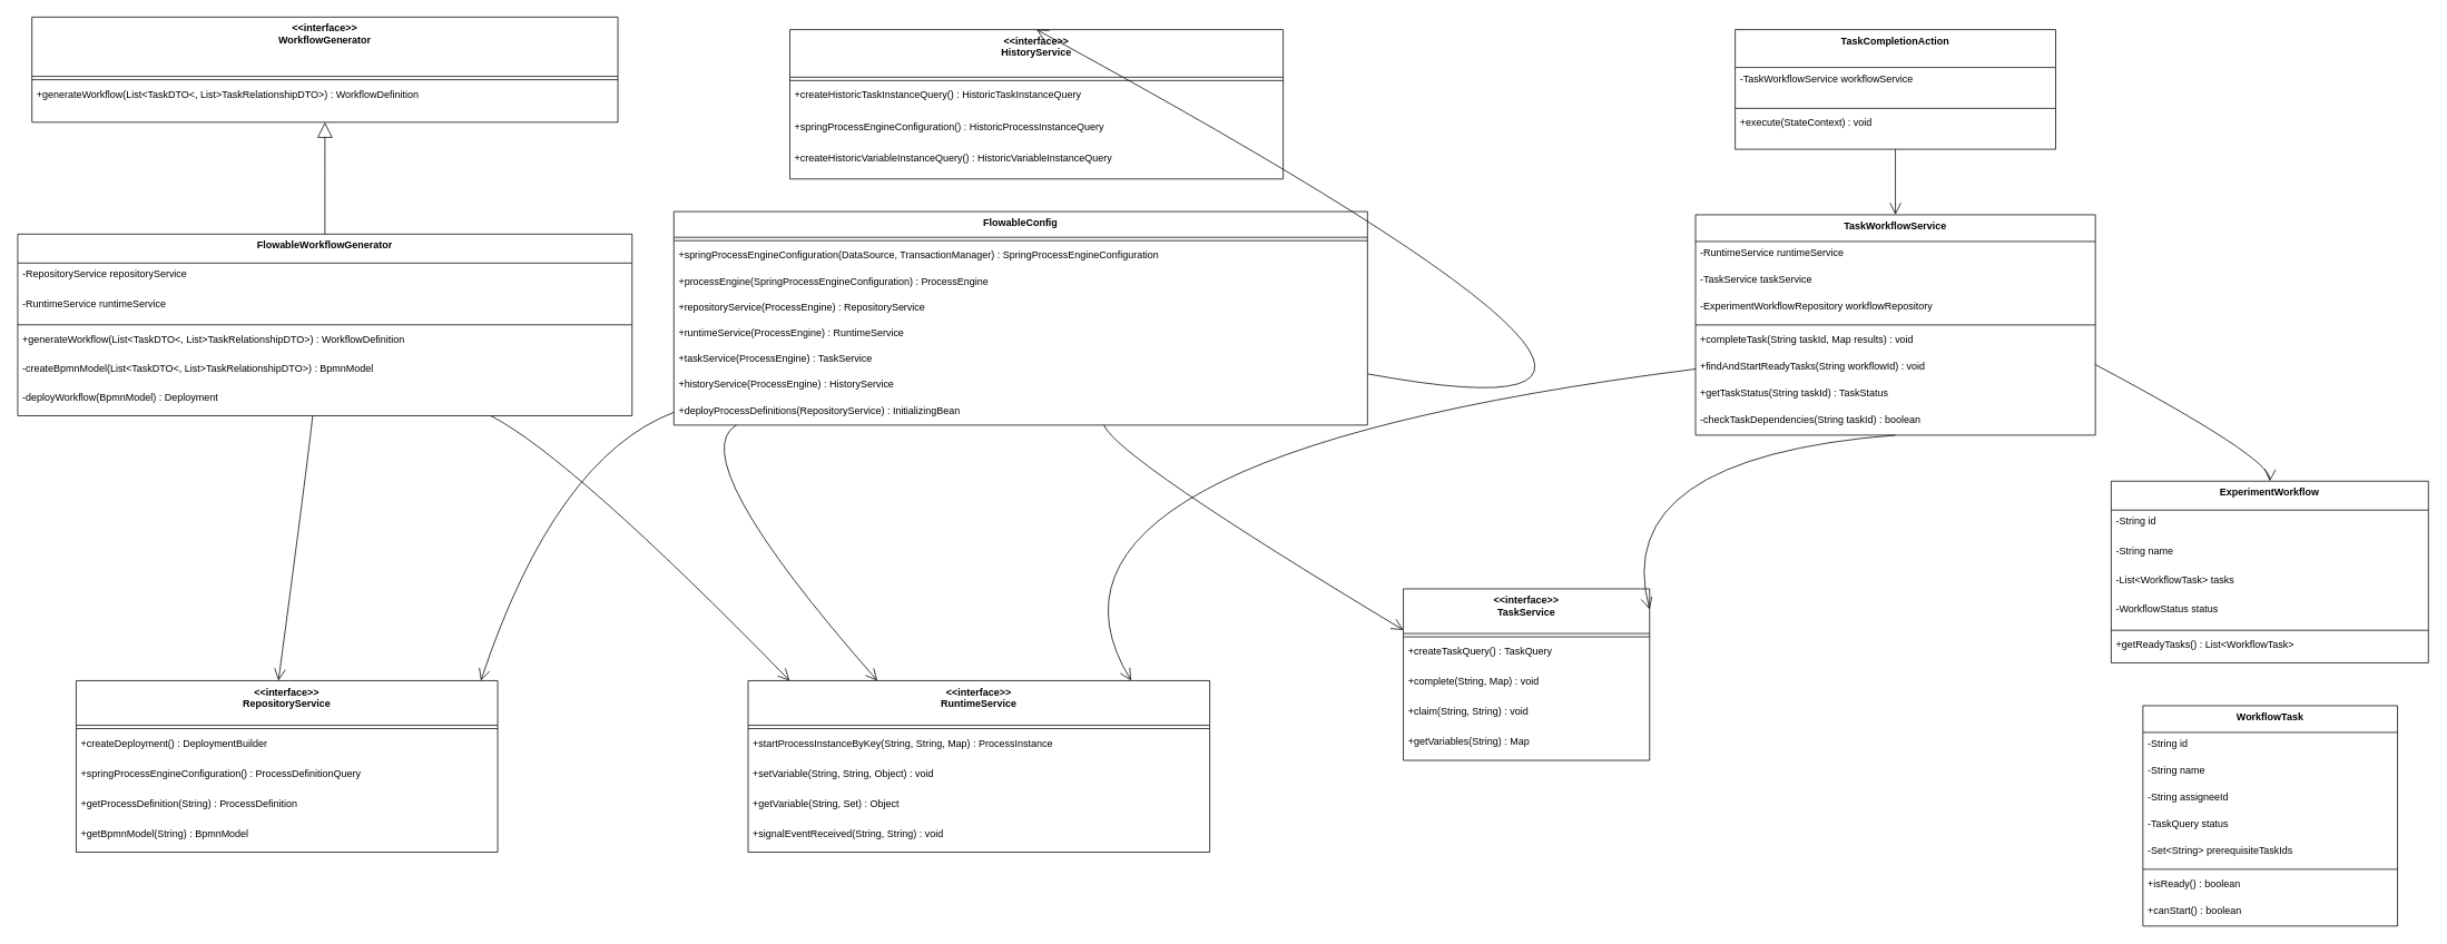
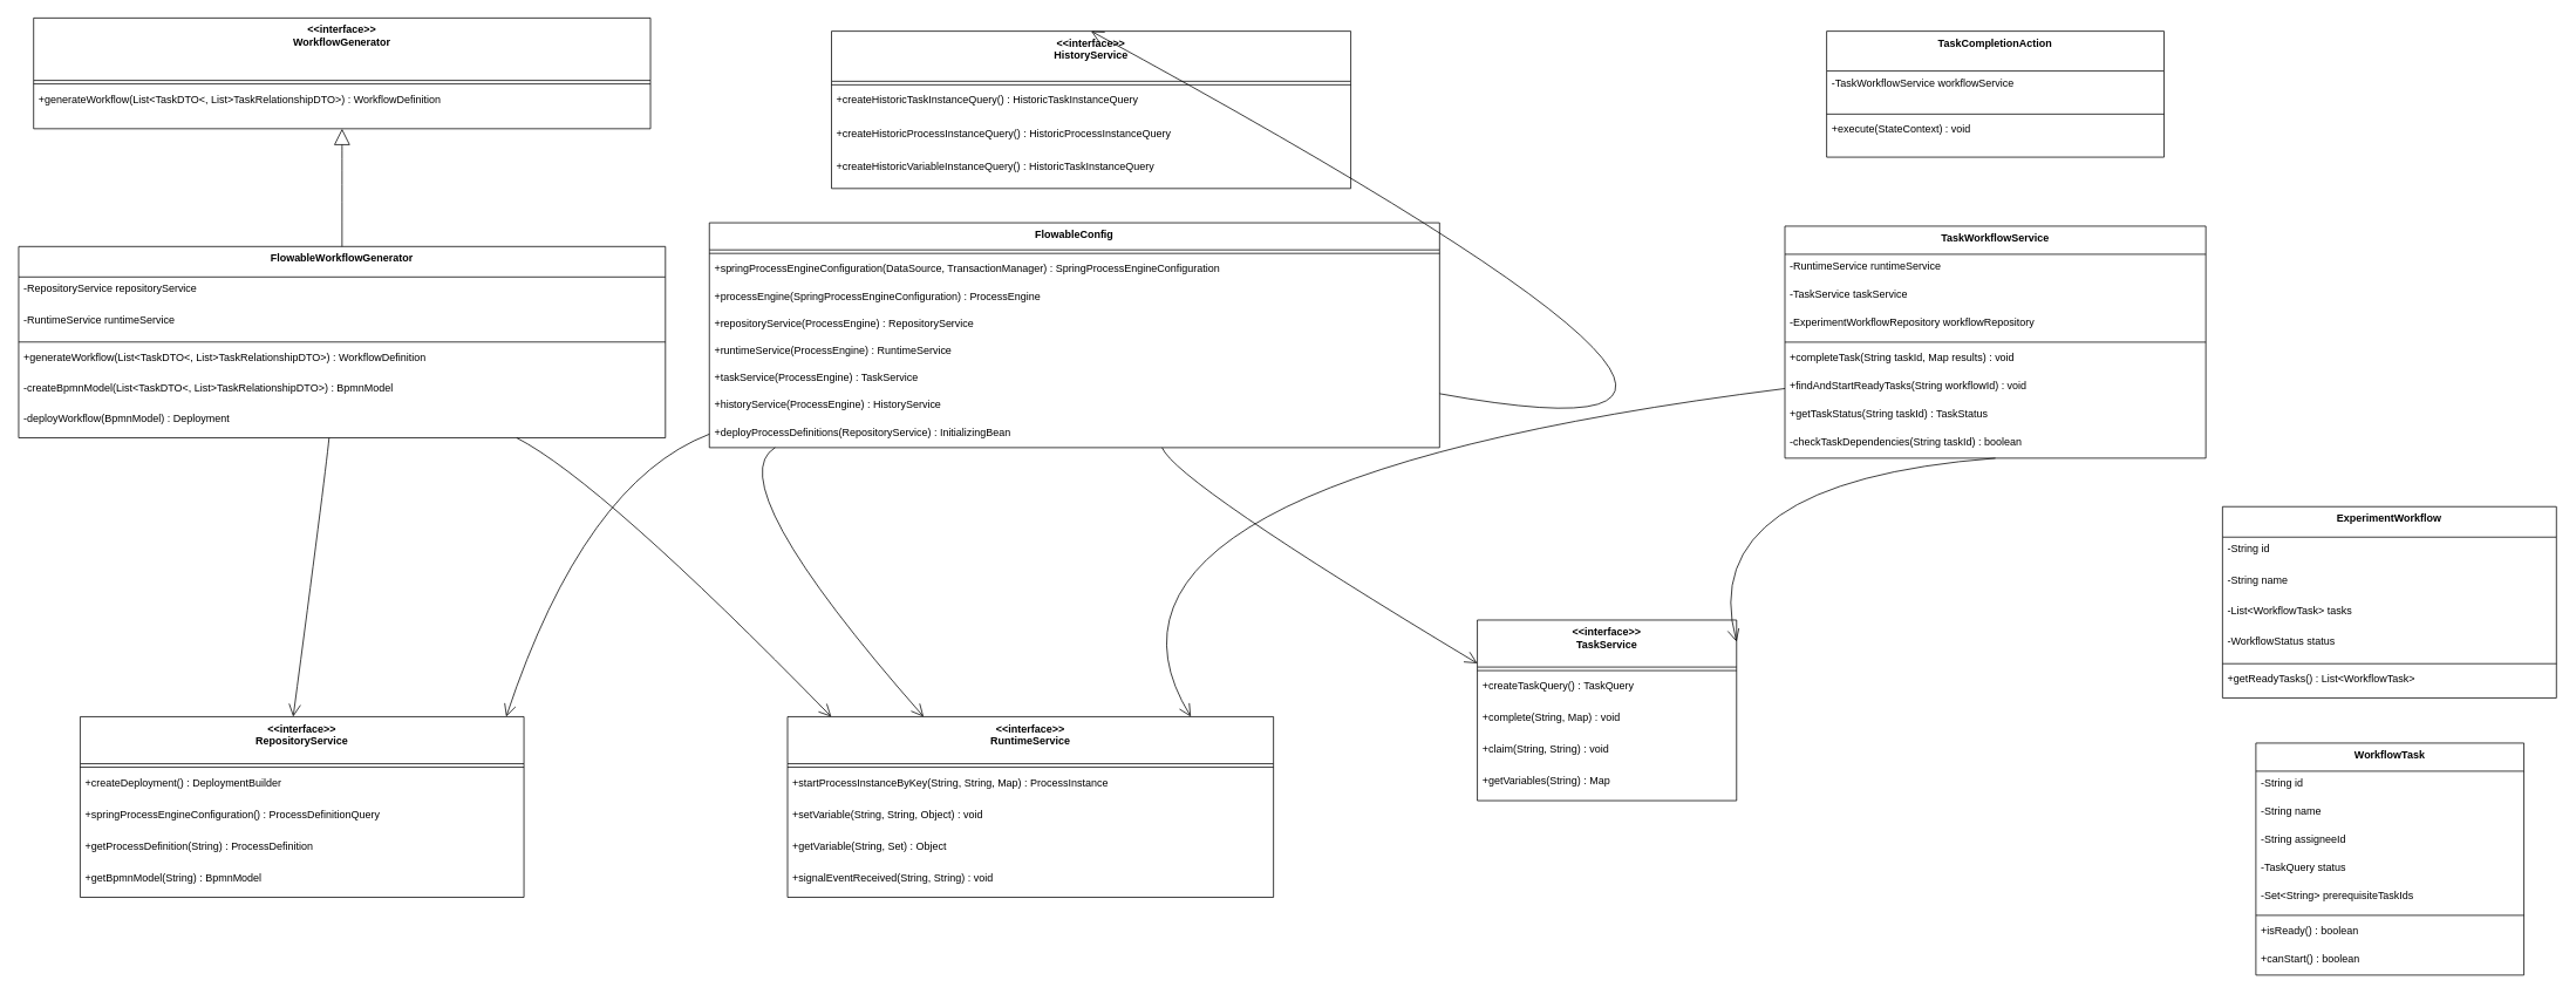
- <mxCell id="33" value="+springProcessEngineConfiguration() : HistoricProcessInstanceQuery" style="text;strokeColor=none;fillColor=none;align=left;verticalAlign=top;spacingLeft=4;spacingRight=4;overflow=hidden;rotatable=0;points=[[0,0.5],[1,0.5]];portConstraint=eastwest;" vertex="1" parent="30"><mxGeometry y="103" width="591" height="38" as="geometry" /></mxCell>
+ <mxCell id="33" value="+createHistoricProcessInstanceQuery() : HistoricProcessInstanceQuery" style="text;strokeColor=none;fillColor=none;align=left;verticalAlign=top;spacingLeft=4;spacingRight=4;overflow=hidden;rotatable=0;points=[[0,0.5],[1,0.5]];portConstraint=eastwest;" vertex="1" parent="30"><mxGeometry y="103" width="591" height="38" as="geometry" /></mxCell>
- <mxCell id="34" value="+createHistoricVariableInstanceQuery() : HistoricVariableInstanceQuery" style="text;strokeColor=none;fillColor=none;align=left;verticalAlign=top;spacingLeft=4;spacingRight=4;overflow=hidden;rotatable=0;points=[[0,0.5],[1,0.5]];portConstraint=eastwest;" vertex="1" parent="30"><mxGeometry y="141" width="591" height="38" as="geometry" /></mxCell>
+ <mxCell id="34" value="+createHistoricVariableInstanceQuery() : HistoricTaskInstanceQuery" style="text;strokeColor=none;fillColor=none;align=left;verticalAlign=top;spacingLeft=4;spacingRight=4;overflow=hidden;rotatable=0;points=[[0,0.5],[1,0.5]];portConstraint=eastwest;" vertex="1" parent="30"><mxGeometry y="141" width="591" height="38" as="geometry" /></mxCell>
- <mxCell id="80" value="" style="curved=1;startArrow=none;endArrow=open;endSize=12;exitX=0.5;exitY=1;entryX=0.5;entryY=0;rounded=0;" edge="1" parent="1" source="35" target="39"><mxGeometry relative="1" as="geometry"><Array as="points" /></mxGeometry></mxCell>
- <mxCell id="81" value="" style="curved=1;startArrow=none;endArrow=open;endSize=12;exitX=1;exitY=0.68;entryX=0.5;entryY=0;rounded=0;" edge="1" parent="1" source="39" target="48"><mxGeometry relative="1" as="geometry"><Array as="points"><mxPoint x="2719" y="548" /></Array></mxGeometry></mxCell>
